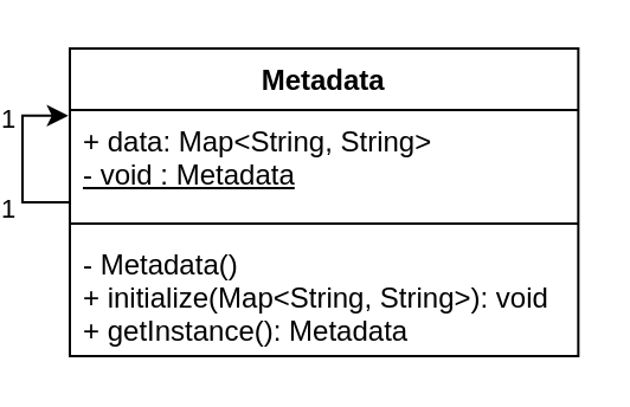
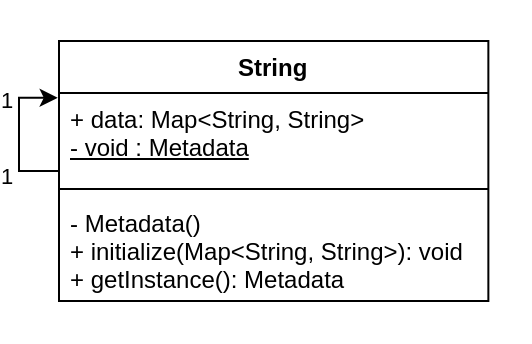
- <mxCell id="2" value="Metadata" style="swimlane;fontStyle=1;align=center;verticalAlign=top;childLayout=stackLayout;horizontal=1;startSize=26;horizontalStack=0;resizeParent=1;resizeParentMax=0;resizeLast=0;collapsible=1;marginBottom=0;" vertex="1" parent="1"><mxGeometry x="20" y="20" width="214.68" height="130" as="geometry" /></mxCell>
+ <mxCell id="2" value="String" style="swimlane;fontStyle=1;align=center;verticalAlign=top;childLayout=stackLayout;horizontal=1;startSize=26;horizontalStack=0;resizeParent=1;resizeParentMax=0;resizeLast=0;collapsible=1;marginBottom=0;" vertex="1" parent="1"><mxGeometry x="20" y="20" width="214.68" height="130" as="geometry" /></mxCell>
